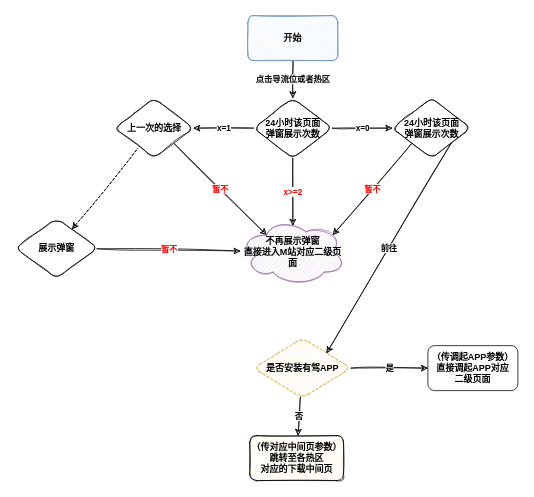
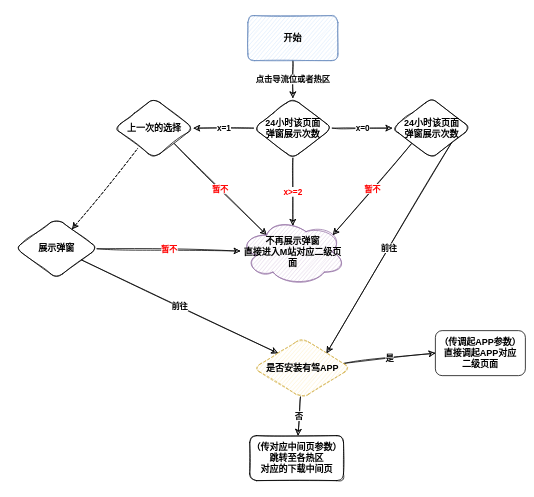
+ <mxCell id="16" value="前往" style="edgeStyle=none;html=1;entryX=0;entryY=0;entryDx=0;entryDy=0;sketch=1;rounded=1;fontStyle=1" edge="1" parent="1" source="17" target="20"><mxGeometry relative="1" as="geometry"><mxPoint x="338.169" y="449.784" as="targetPoint" /></mxGeometry></mxCell>
- <mxCell id="22" value="（传调起APP参数）&lt;br&gt;直接调起APP对应&lt;br&gt;二级页面" style="rounded=1;whiteSpace=wrap;html=1;fontStyle=1" vertex="1" parent="1"><mxGeometry x="570" y="460" width="120" height="60" as="geometry" /></mxCell>
+ <mxCell id="22" value="（传调起APP参数）&lt;br&gt;直接调起APP对应&lt;br&gt;二级页面" style="rounded=1;whiteSpace=wrap;html=1;fontStyle=1" vertex="1" parent="1"><mxGeometry x="580" y="440" width="120" height="60" as="geometry" /></mxCell>
- <mxCell id="21" value="（传对应中间页参数）&lt;br&gt;跳转至各热区&lt;br&gt;对应的下载中间页" style="whiteSpace=wrap;html=1;sketch=1;rounded=1;fontStyle=1;fillColor=#fff2cc;" vertex="1" parent="1"><mxGeometry x="332.5" y="580" width="125" height="60" as="geometry" /></mxCell>
+ <mxCell id="21" value="（传对应中间页参数）&lt;br&gt;跳转至各热区&lt;br&gt;对应的下载中间页" style="whiteSpace=wrap;html=1;sketch=1;rounded=1;fontStyle=1" vertex="1" parent="1"><mxGeometry x="332.5" y="580" width="125" height="60" as="geometry" /></mxCell>
